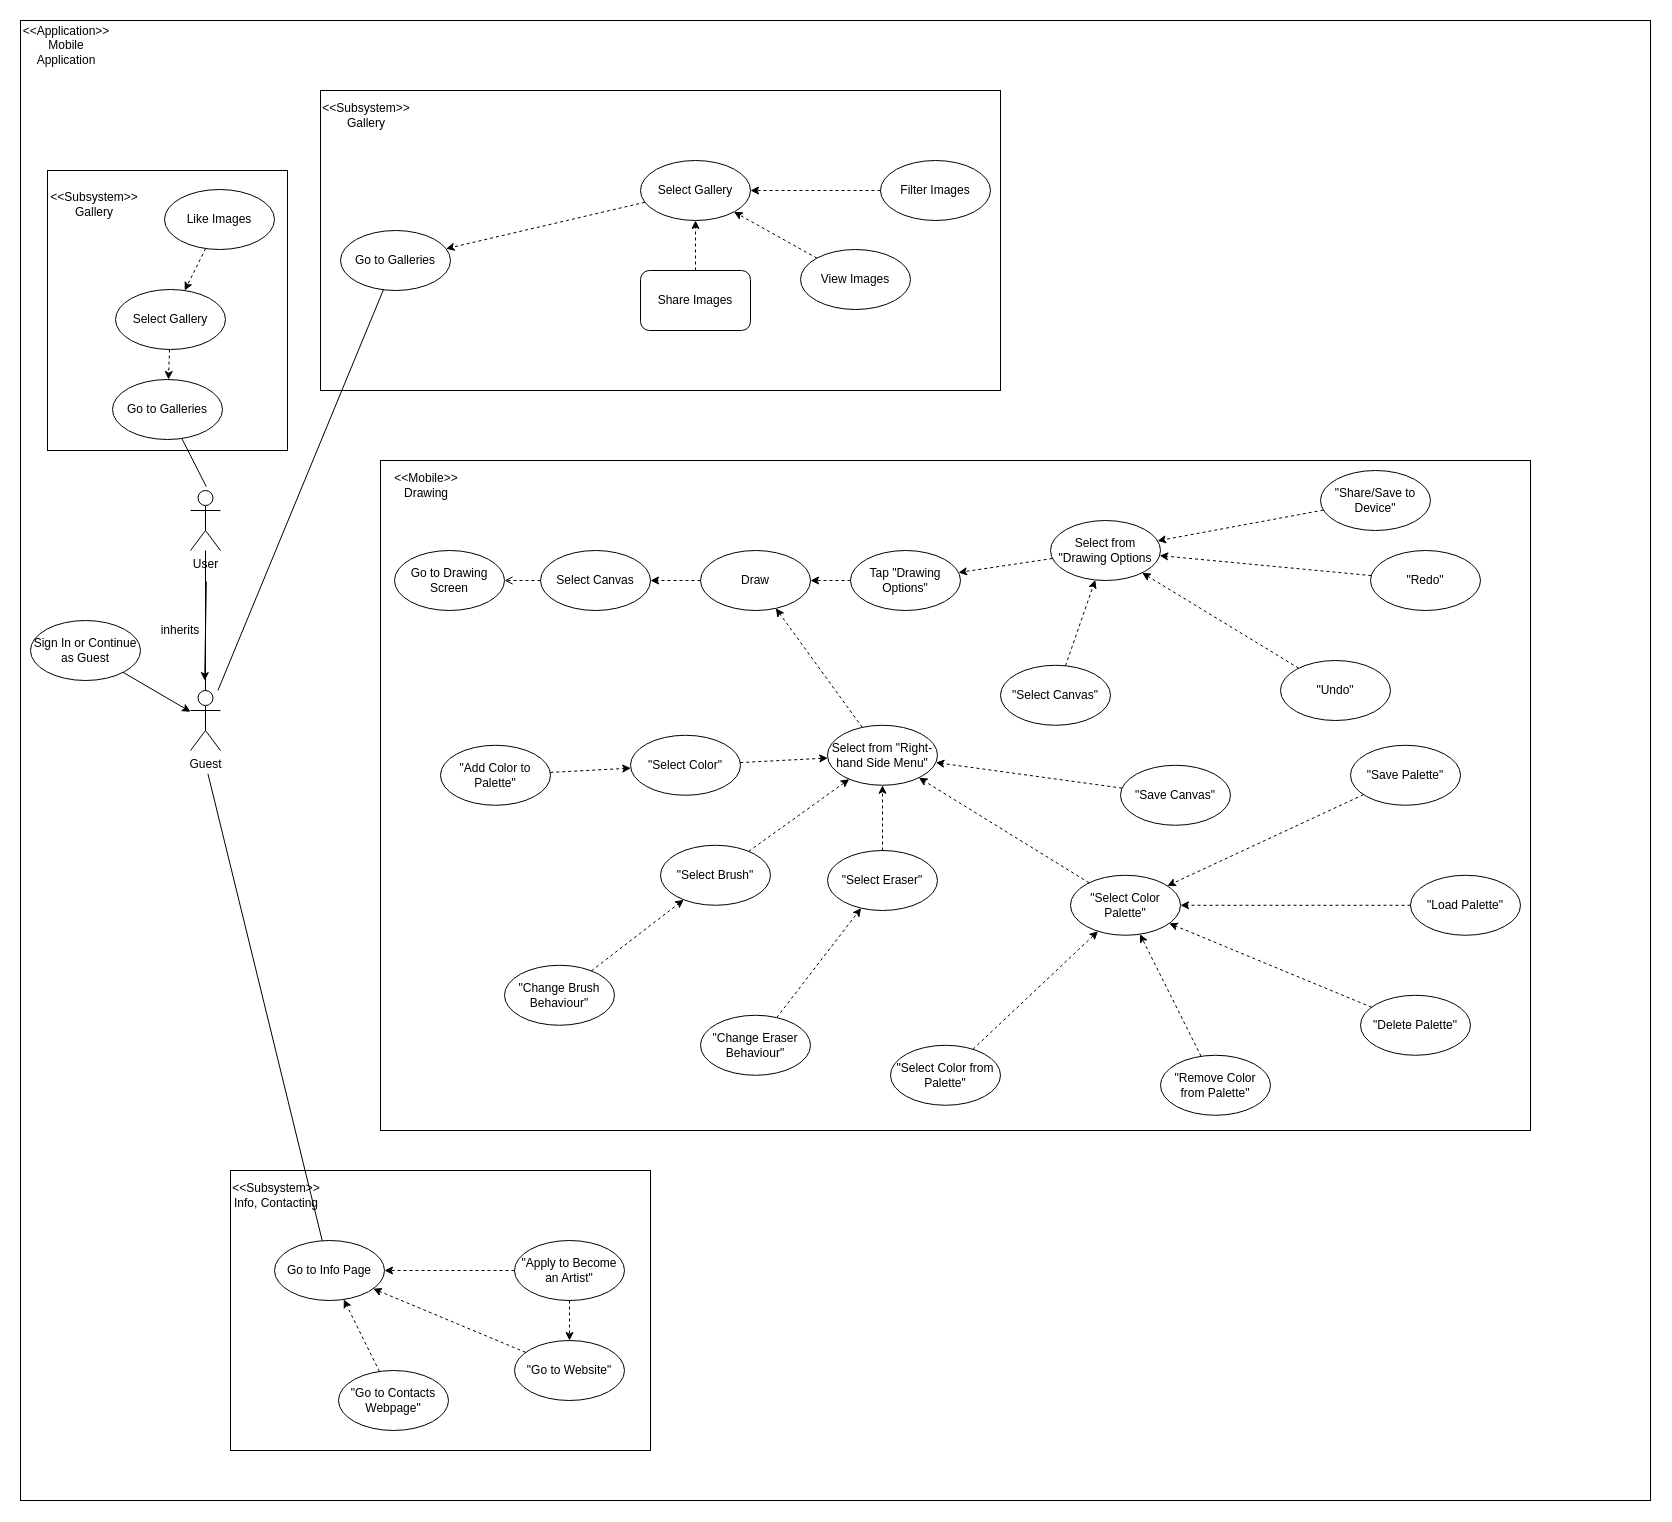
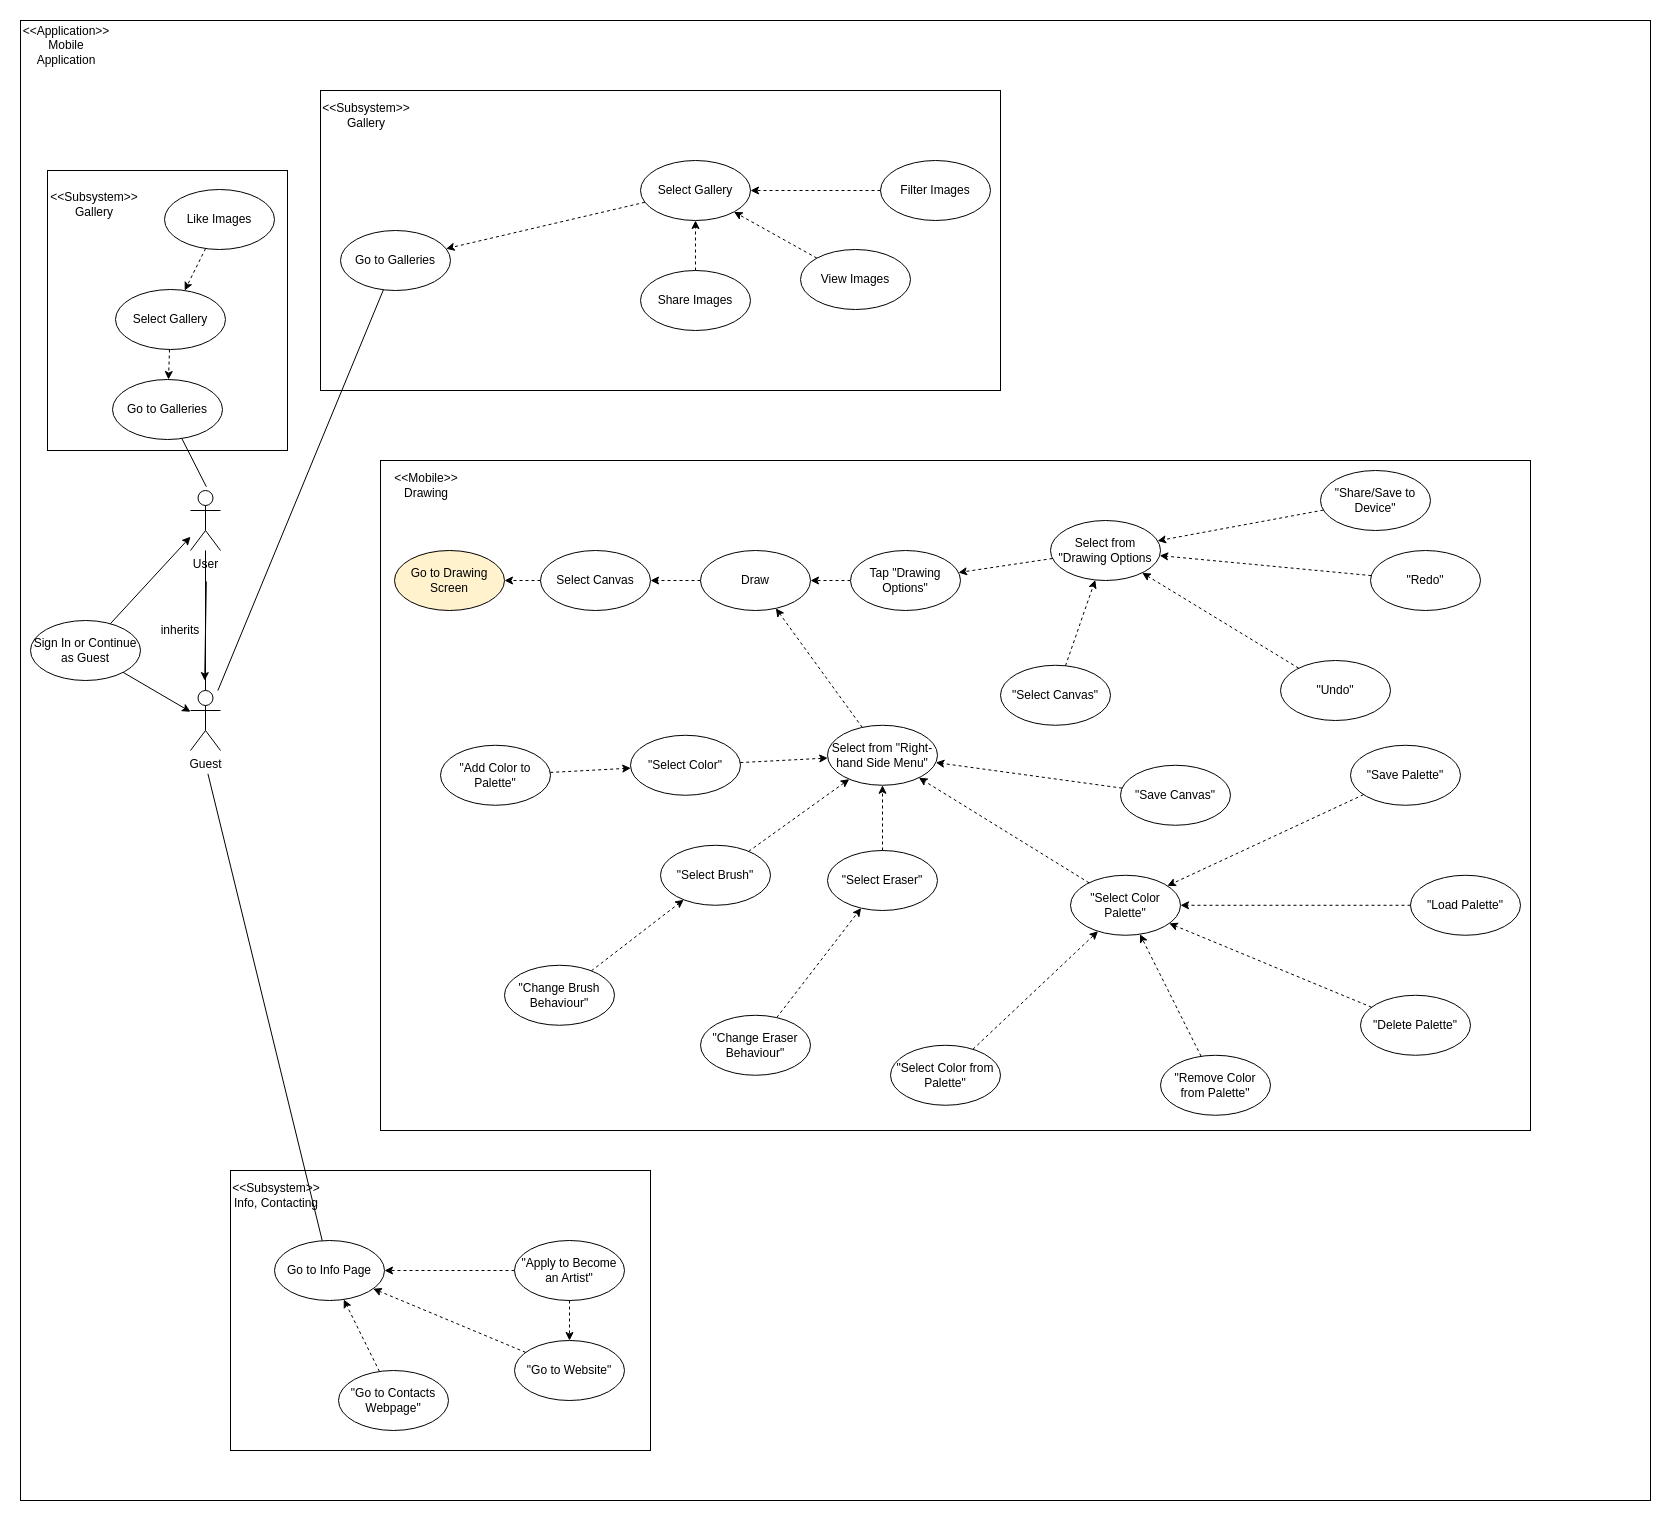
- <mxCell id="10" value="Share Images" style="whiteSpace=wrap;html=1;rounded=1;" parent="1" vertex="1"><mxGeometry x="640" y="270" width="110" height="60" as="geometry" /></mxCell>
+ <mxCell id="10" value="Share Images" style="ellipse;whiteSpace=wrap;html=1;" parent="1" vertex="1"><mxGeometry x="640" y="270" width="110" height="60" as="geometry" /></mxCell>
- <mxCell id="16" value="Go to Drawing Screen" style="ellipse;whiteSpace=wrap;html=1;" parent="1" vertex="1"><mxGeometry x="394" y="550" width="110" height="60" as="geometry" /></mxCell>
+ <mxCell id="16" value="Go to Drawing Screen" style="ellipse;whiteSpace=wrap;html=1;fillColor=#fff2cc;" parent="1" vertex="1"><mxGeometry x="394" y="550" width="110" height="60" as="geometry" /></mxCell>
- <mxCell id="18" value="" style="endArrow=open;html=1;dashed=1;" parent="1" source="17" target="16" edge="1"><mxGeometry width="50" height="50" relative="1" as="geometry"><mxPoint x="590" y="549.71" as="sourcePoint" /><mxPoint x="504" y="460" as="targetPoint" /></mxGeometry></mxCell>
+ <mxCell id="18" value="" style="endArrow=classic;html=1;dashed=1;" parent="1" source="17" target="16" edge="1"><mxGeometry width="50" height="50" relative="1" as="geometry"><mxPoint x="590" y="549.71" as="sourcePoint" /><mxPoint x="504" y="460" as="targetPoint" /></mxGeometry></mxCell>
+ <mxCell id="73" value="" style="endArrow=classic;html=1;endFill=1;" parent="1" source="67" target="68" edge="1"><mxGeometry width="50" height="50" relative="1" as="geometry"><mxPoint x="150" y="640" as="sourcePoint" /><mxPoint x="200" y="590" as="targetPoint" /></mxGeometry></mxCell>
